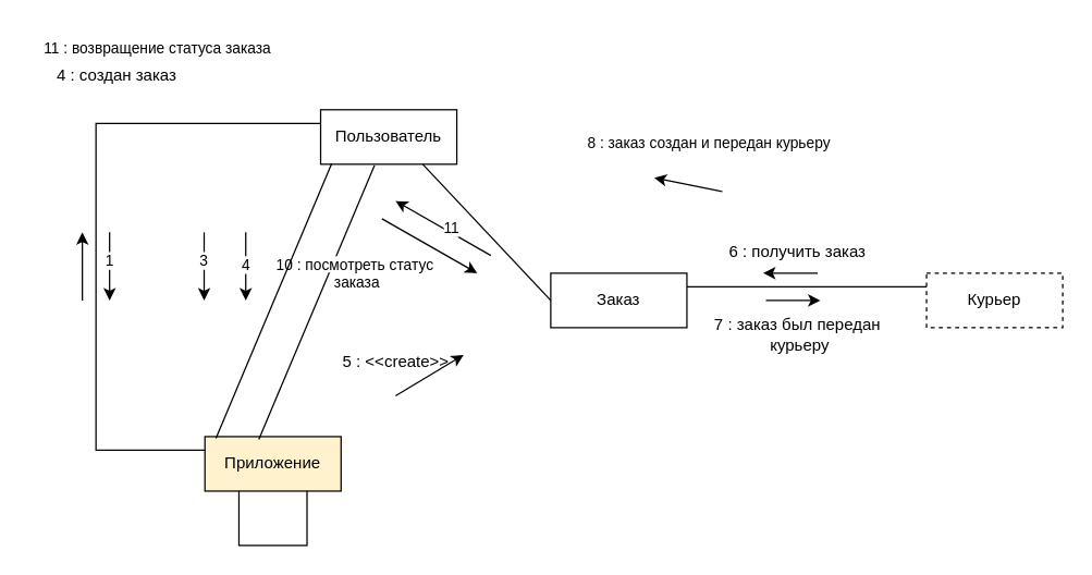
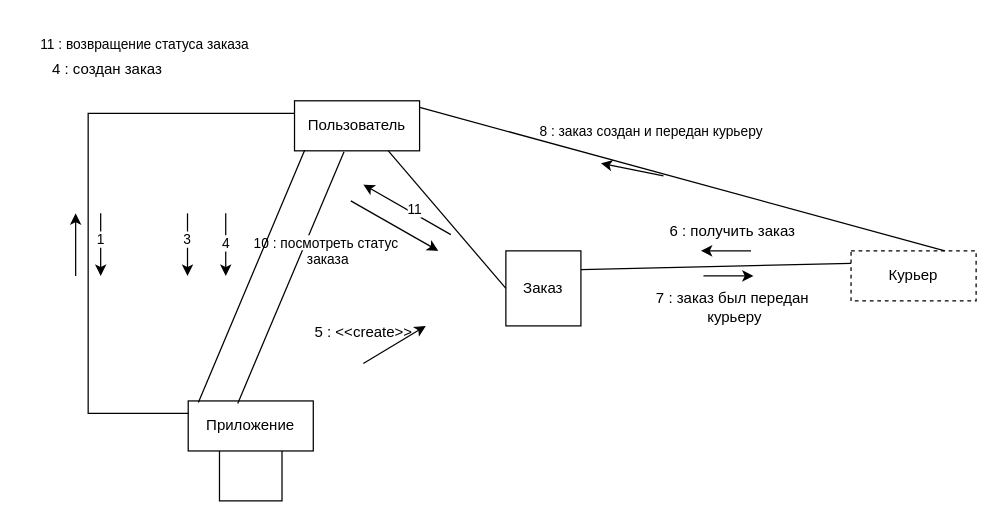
+ <mxCell id="15" value="" style="endArrow=none;html=1;rounded=0;exitX=1.001;exitY=0.132;exitDx=0;exitDy=0;entryX=0.75;entryY=0;entryDx=0;entryDy=0;exitPerimeter=0;" edge="1" parent="1" source="2" target="4"><mxGeometry width="50" height="50" relative="1" as="geometry"><mxPoint x="550" y="130" as="sourcePoint" /><mxPoint x="726" y="130" as="targetPoint" /></mxGeometry></mxCell>
- <mxCell id="3" value="Заказ" style="html=1;whiteSpace=wrap;" vertex="1" parent="1"><mxGeometry x="404" y="200" width="100" height="40" as="geometry" /></mxCell>
+ <mxCell id="3" value="Заказ" style="html=1;whiteSpace=wrap;" vertex="1" parent="1"><mxGeometry x="404" y="200" width="60" height="60" as="geometry" /></mxCell>
- <mxCell id="5" value="Приложение" style="html=1;whiteSpace=wrap;fillColor=#fff2cc;" vertex="1" parent="1"><mxGeometry x="150" y="320" width="100" height="40" as="geometry" /></mxCell>
+ <mxCell id="5" value="Приложение" style="html=1;whiteSpace=wrap;" vertex="1" parent="1"><mxGeometry x="150" y="320" width="100" height="40" as="geometry" /></mxCell>
